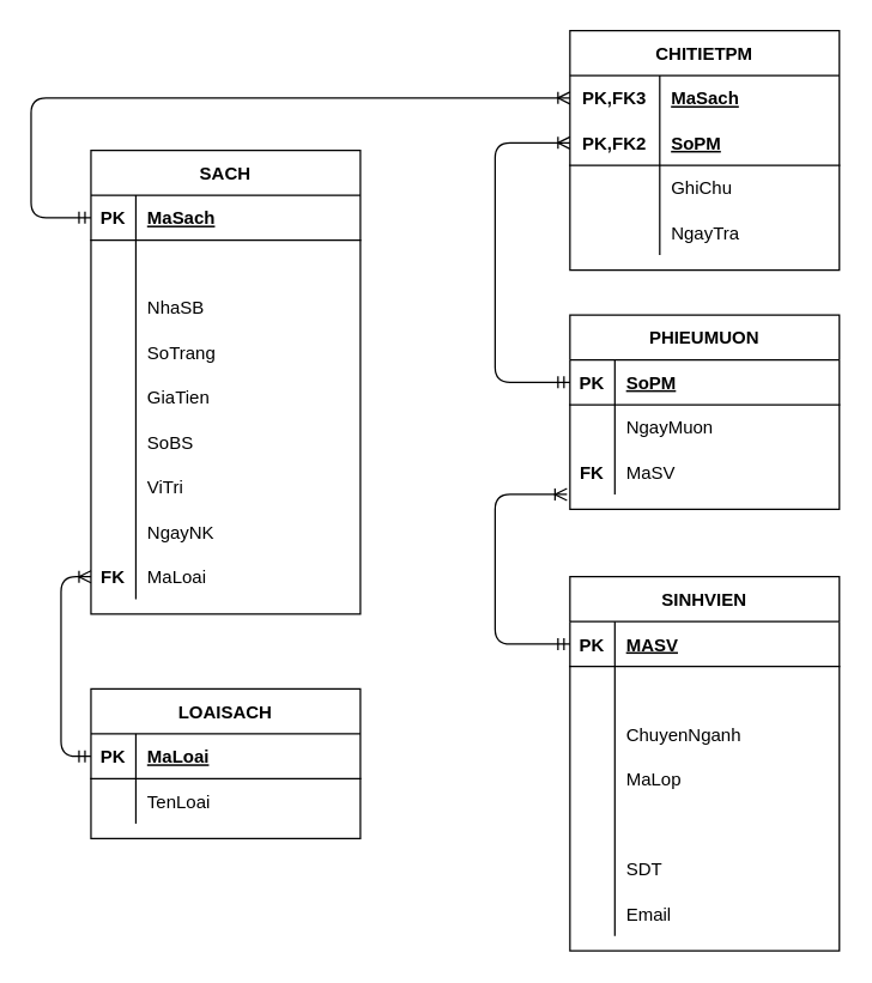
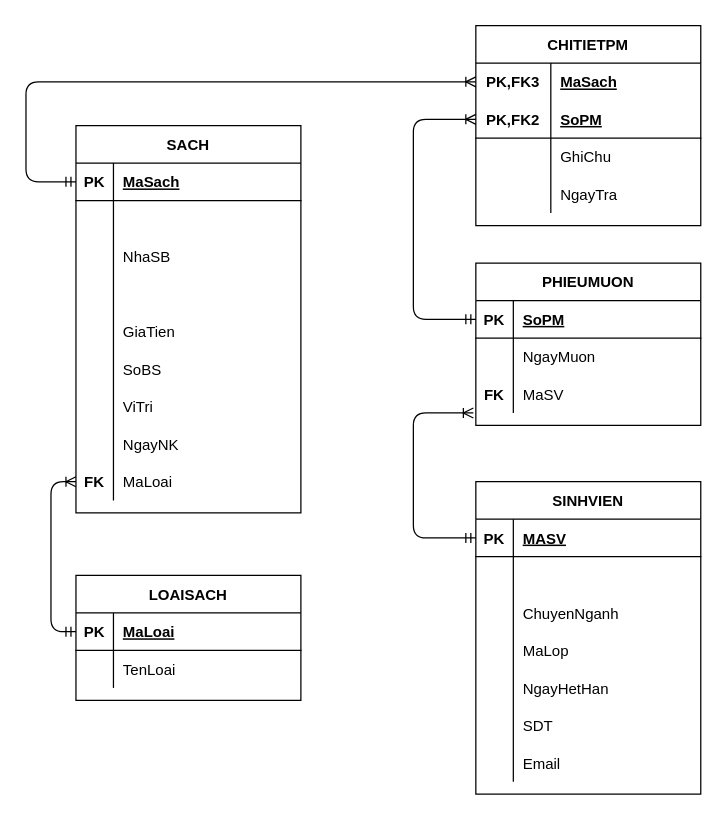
- <mxCell id="13" value="SoTrang" style="shape=partialRectangle;connectable=0;fillColor=none;top=0;left=0;bottom=0;right=0;align=left;spacingLeft=6;overflow=hidden;" vertex="1" parent="11"><mxGeometry x="30" width="150" height="30" as="geometry" /></mxCell>
+ <mxCell id="43" value="NgayHetHan" style="shape=partialRectangle;connectable=0;fillColor=none;top=0;left=0;bottom=0;right=0;align=left;spacingLeft=6;overflow=hidden;" vertex="1" parent="41"><mxGeometry x="30" width="150" height="30" as="geometry" /></mxCell>
